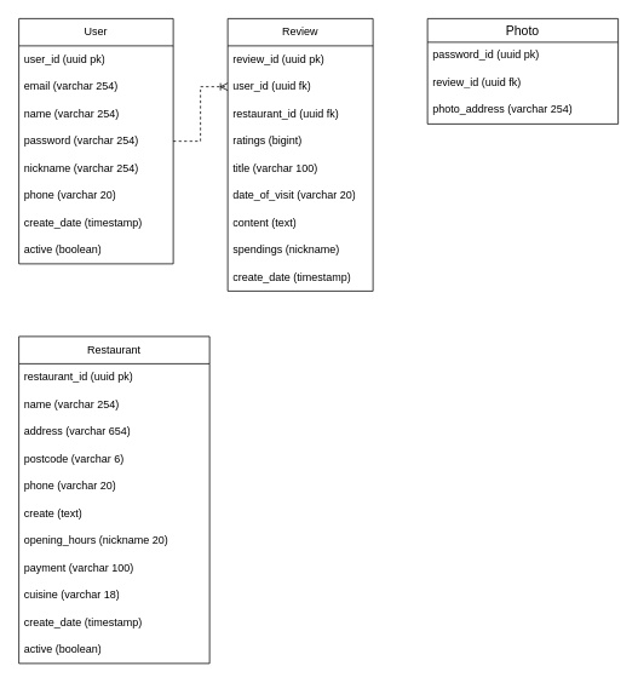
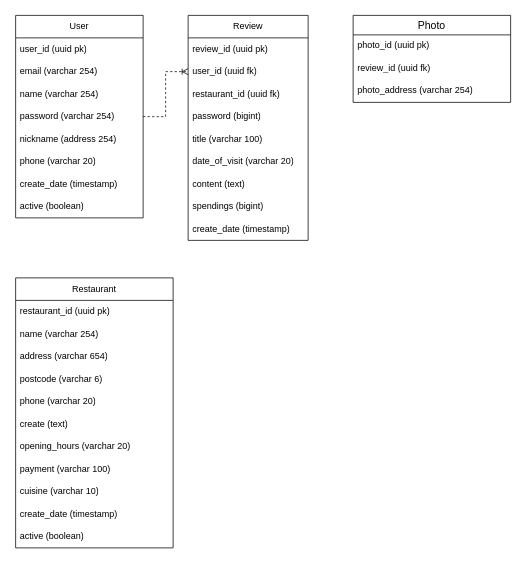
- <mxCell id="35" value="password_id (uuid pk)" style="text;strokeColor=none;fillColor=none;spacingLeft=4;spacingRight=4;overflow=hidden;rotatable=0;points=[[0,0.5],[1,0.5]];portConstraint=eastwest;fontSize=12;whiteSpace=wrap;html=1;" vertex="1" parent="34"><mxGeometry y="26" width="210" height="30" as="geometry" /></mxCell>
+ <mxCell id="35" value="photo_id (uuid pk)" style="text;strokeColor=none;fillColor=none;spacingLeft=4;spacingRight=4;overflow=hidden;rotatable=0;points=[[0,0.5],[1,0.5]];portConstraint=eastwest;fontSize=12;whiteSpace=wrap;html=1;" vertex="1" parent="34"><mxGeometry y="26" width="210" height="30" as="geometry" /></mxCell>
- <mxCell id="18" value="ratings (bigint)" style="text;strokeColor=none;fillColor=none;align=left;verticalAlign=middle;spacingLeft=4;spacingRight=4;overflow=hidden;points=[[0,0.5],[1,0.5]];portConstraint=eastwest;rotatable=0;whiteSpace=wrap;html=1;" vertex="1" parent="14"><mxGeometry y="120" width="160" height="30" as="geometry" /></mxCell>
+ <mxCell id="18" value="password (bigint)" style="text;strokeColor=none;fillColor=none;align=left;verticalAlign=middle;spacingLeft=4;spacingRight=4;overflow=hidden;points=[[0,0.5],[1,0.5]];portConstraint=eastwest;rotatable=0;whiteSpace=wrap;html=1;" vertex="1" parent="14"><mxGeometry y="120" width="160" height="30" as="geometry" /></mxCell>
- <mxCell id="30" value="nickname (varchar 254)" style="text;strokeColor=none;fillColor=none;align=left;verticalAlign=middle;spacingLeft=4;spacingRight=4;overflow=hidden;points=[[0,0.5],[1,0.5]];portConstraint=eastwest;rotatable=0;whiteSpace=wrap;html=1;" parent="25" vertex="1"><mxGeometry y="150" width="170" height="30" as="geometry" /></mxCell>
+ <mxCell id="30" value="nickname (address 254)" style="text;strokeColor=none;fillColor=none;align=left;verticalAlign=middle;spacingLeft=4;spacingRight=4;overflow=hidden;points=[[0,0.5],[1,0.5]];portConstraint=eastwest;rotatable=0;whiteSpace=wrap;html=1;" parent="25" vertex="1"><mxGeometry y="150" width="170" height="30" as="geometry" /></mxCell>
- <mxCell id="22" value="spendings (nickname)" style="text;strokeColor=none;fillColor=none;align=left;verticalAlign=middle;spacingLeft=4;spacingRight=4;overflow=hidden;points=[[0,0.5],[1,0.5]];portConstraint=eastwest;rotatable=0;whiteSpace=wrap;html=1;" vertex="1" parent="14"><mxGeometry y="240" width="160" height="30" as="geometry" /></mxCell>
+ <mxCell id="22" value="spendings (bigint)" style="text;strokeColor=none;fillColor=none;align=left;verticalAlign=middle;spacingLeft=4;spacingRight=4;overflow=hidden;points=[[0,0.5],[1,0.5]];portConstraint=eastwest;rotatable=0;whiteSpace=wrap;html=1;" vertex="1" parent="14"><mxGeometry y="240" width="160" height="30" as="geometry" /></mxCell>
- <mxCell id="9" value="opening_hours (nickname 20)" style="text;strokeColor=none;fillColor=none;align=left;verticalAlign=middle;spacingLeft=4;spacingRight=4;overflow=hidden;points=[[0,0.5],[1,0.5]];portConstraint=eastwest;rotatable=0;whiteSpace=wrap;html=1;" vertex="1" parent="2"><mxGeometry y="210" width="210" height="30" as="geometry" /></mxCell>
+ <mxCell id="9" value="opening_hours (varchar 20)" style="text;strokeColor=none;fillColor=none;align=left;verticalAlign=middle;spacingLeft=4;spacingRight=4;overflow=hidden;points=[[0,0.5],[1,0.5]];portConstraint=eastwest;rotatable=0;whiteSpace=wrap;html=1;" vertex="1" parent="2"><mxGeometry y="210" width="210" height="30" as="geometry" /></mxCell>
- <mxCell id="11" value="cuisine (varchar 18)" style="text;strokeColor=none;fillColor=none;align=left;verticalAlign=middle;spacingLeft=4;spacingRight=4;overflow=hidden;points=[[0,0.5],[1,0.5]];portConstraint=eastwest;rotatable=0;whiteSpace=wrap;html=1;" vertex="1" parent="2"><mxGeometry y="270" width="210" height="30" as="geometry" /></mxCell>
+ <mxCell id="11" value="cuisine (varchar 10)" style="text;strokeColor=none;fillColor=none;align=left;verticalAlign=middle;spacingLeft=4;spacingRight=4;overflow=hidden;points=[[0,0.5],[1,0.5]];portConstraint=eastwest;rotatable=0;whiteSpace=wrap;html=1;" vertex="1" parent="2"><mxGeometry y="270" width="210" height="30" as="geometry" /></mxCell>
